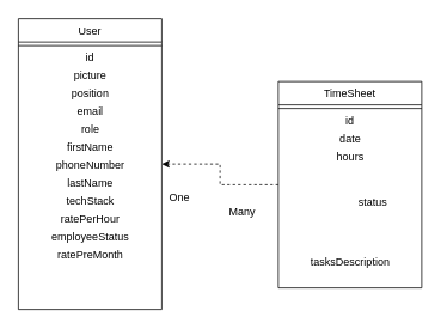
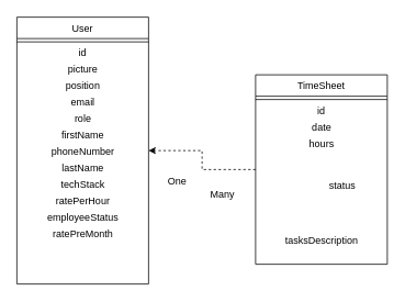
- <mxCell id="23" value="One" style="text;html=1;strokeColor=none;fillColor=none;align=center;verticalAlign=middle;whiteSpace=wrap;rounded=0;fontFamily=Helvetica;" parent="1" vertex="1"><mxGeometry x="180" y="210" width="40" height="20" as="geometry" /></mxCell>
+ <mxCell id="23" value="One" style="text;html=1;strokeColor=none;fillColor=none;align=center;verticalAlign=middle;whiteSpace=wrap;rounded=0;fontFamily=Helvetica;" parent="1" vertex="1"><mxGeometry x="195" y="210" width="40" height="20" as="geometry" /></mxCell>
